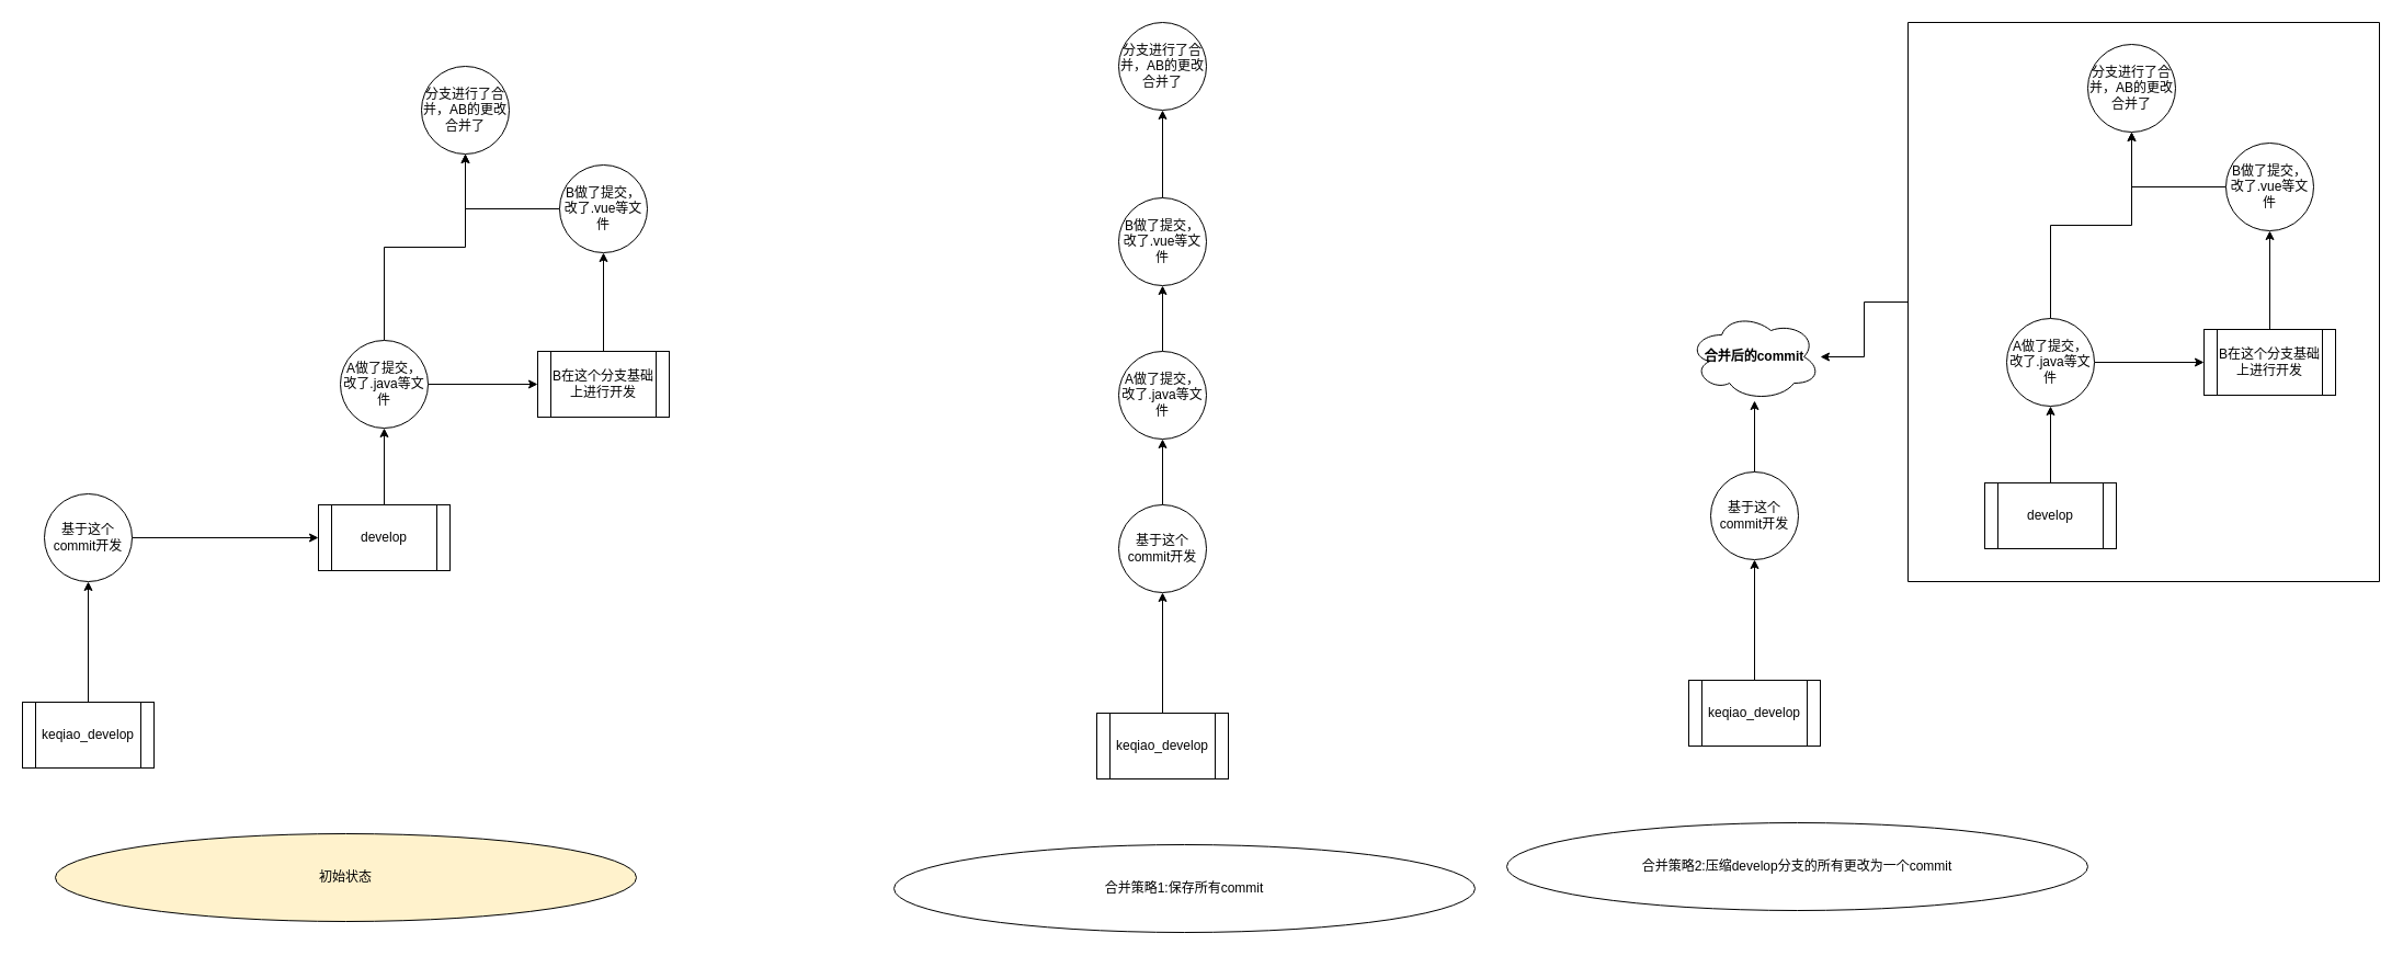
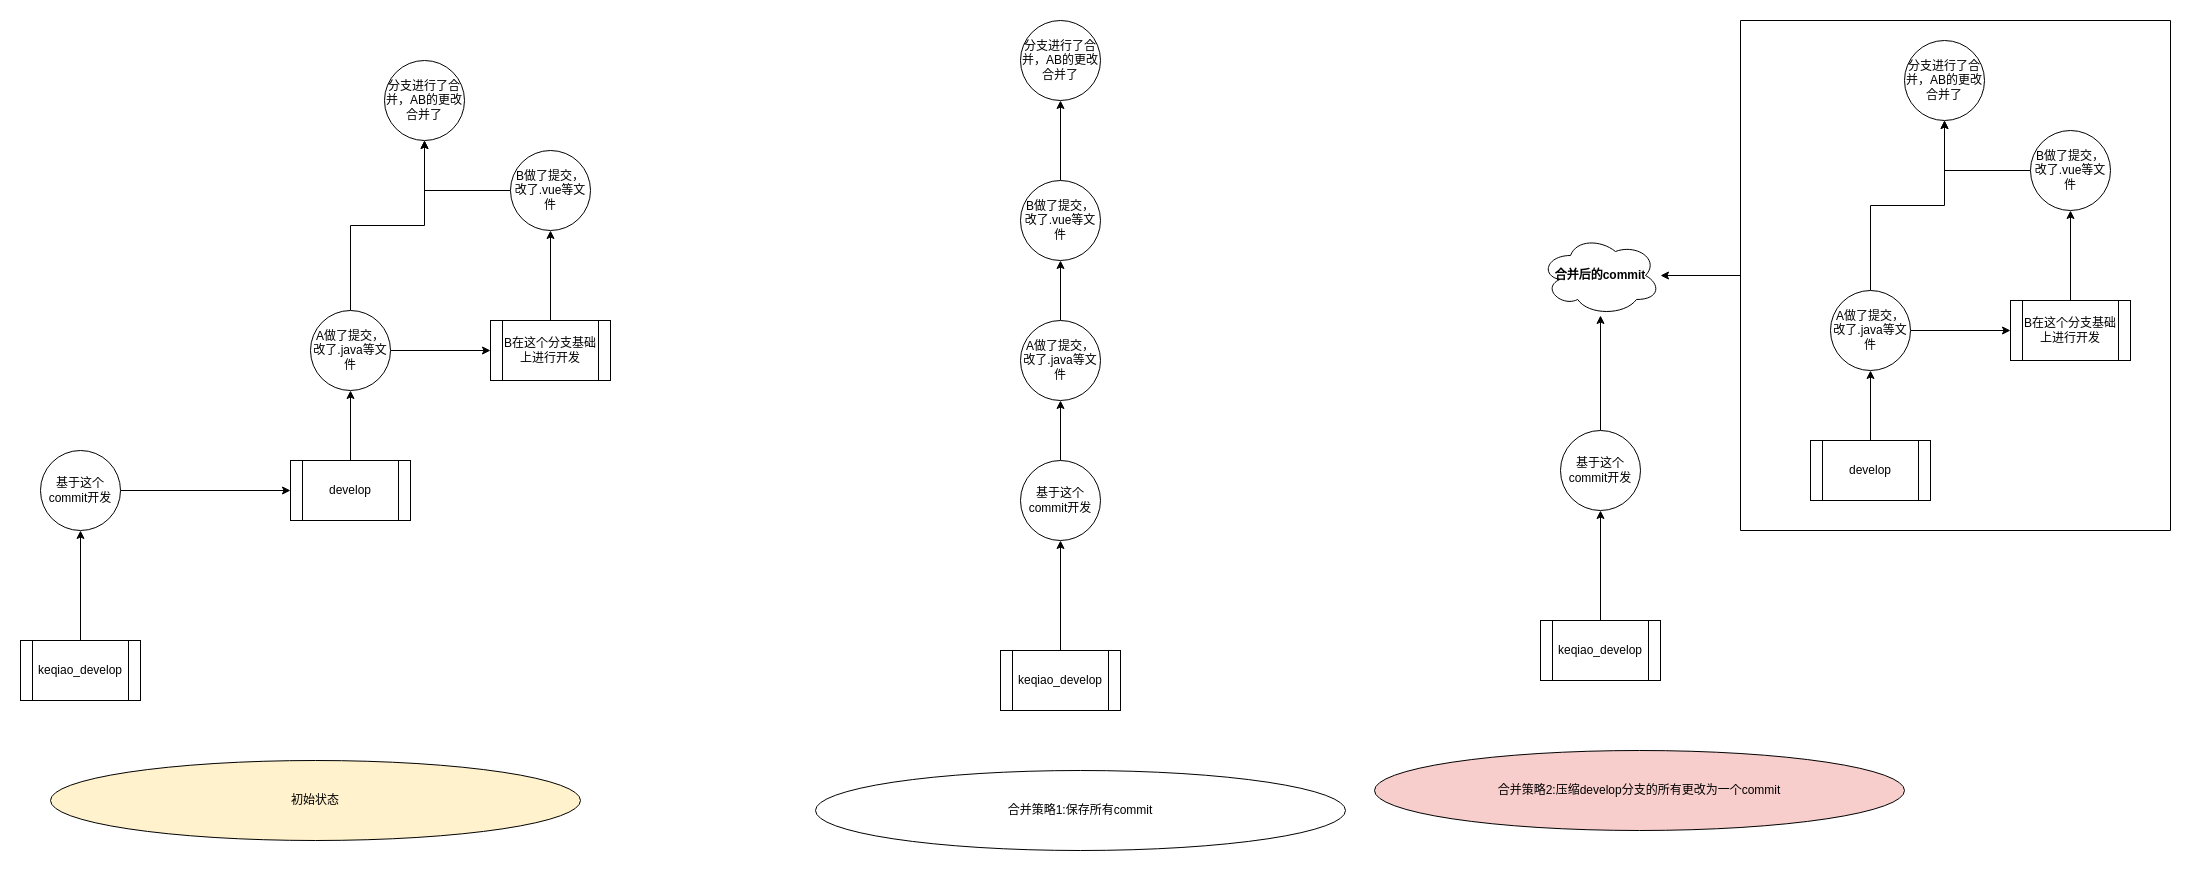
- <mxCell id="43" value="合并后的commit" style="ellipse;shape=cloud;whiteSpace=wrap;html=1;fontStyle=1;startSize=0;" vertex="1" parent="1"><mxGeometry x="1540" y="285" width="120" height="80" as="geometry" /></mxCell>
+ <mxCell id="43" value="合并后的commit" style="ellipse;shape=cloud;whiteSpace=wrap;html=1;fontStyle=1;startSize=0;" vertex="1" parent="1"><mxGeometry x="1540" y="235" width="120" height="80" as="geometry" /></mxCell>
- <mxCell id="44" value="合并策略2:压缩develop分支的所有更改为一个commit" style="ellipse;whiteSpace=wrap;html=1;" vertex="1" parent="1"><mxGeometry x="1374" y="750" width="530" height="80" as="geometry" /></mxCell>
+ <mxCell id="44" value="合并策略2:压缩develop分支的所有更改为一个commit" style="ellipse;whiteSpace=wrap;html=1;fillColor=#f8cecc;" vertex="1" parent="1"><mxGeometry x="1374" y="750" width="530" height="80" as="geometry" /></mxCell>
